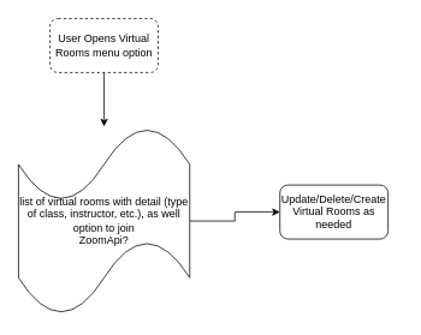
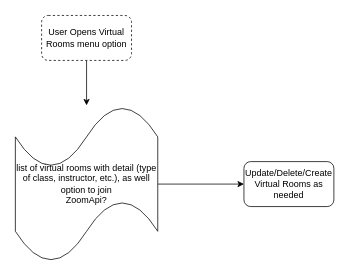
- <mxCell id="6" value="Update/Delete/Create Virtual Rooms as needed" style="whiteSpace=wrap;html=1;rounded=1;" vertex="1" parent="1"><mxGeometry x="310" y="205" width="120" height="60" as="geometry" /></mxCell>
+ <mxCell id="6" value="Update/Delete/Create Virtual Rooms as needed" style="whiteSpace=wrap;html=1;rounded=1;" vertex="1" parent="1"><mxGeometry x="325" y="215" width="120" height="60" as="geometry" /></mxCell>
